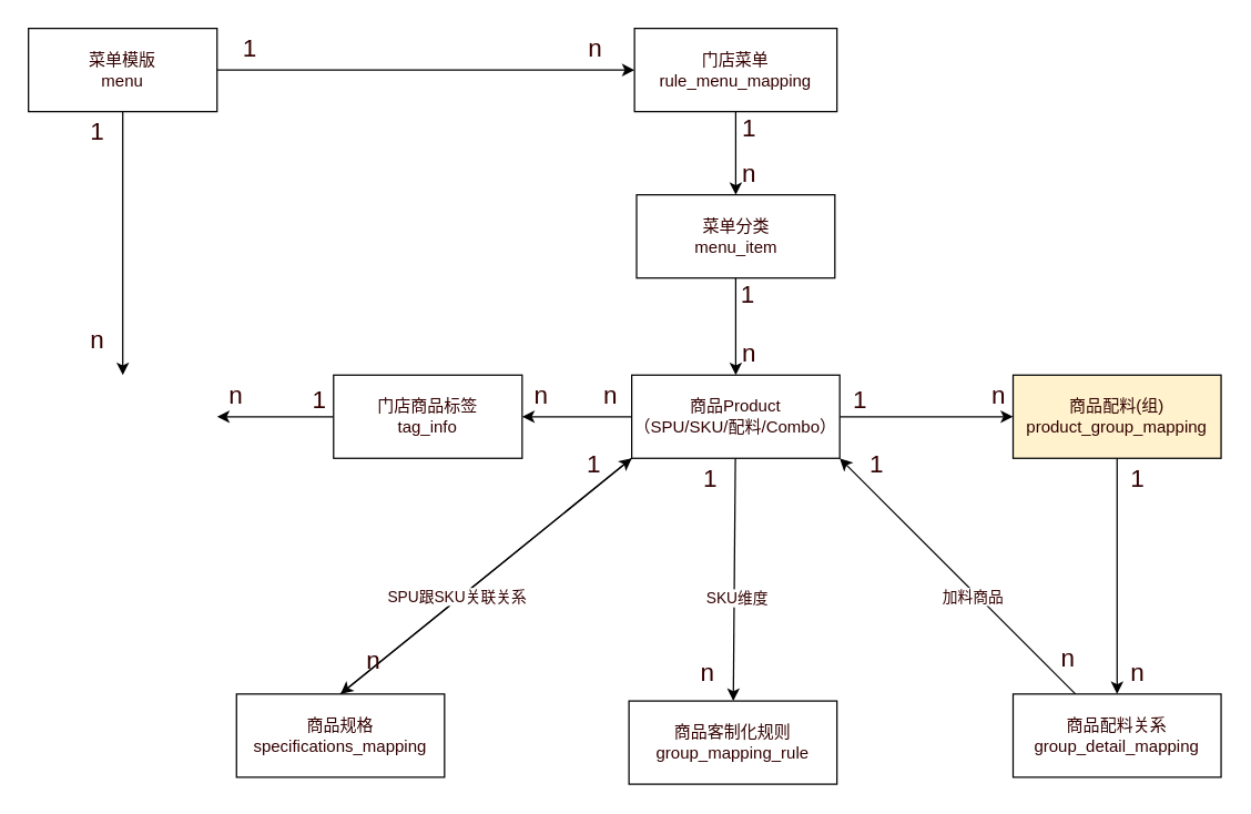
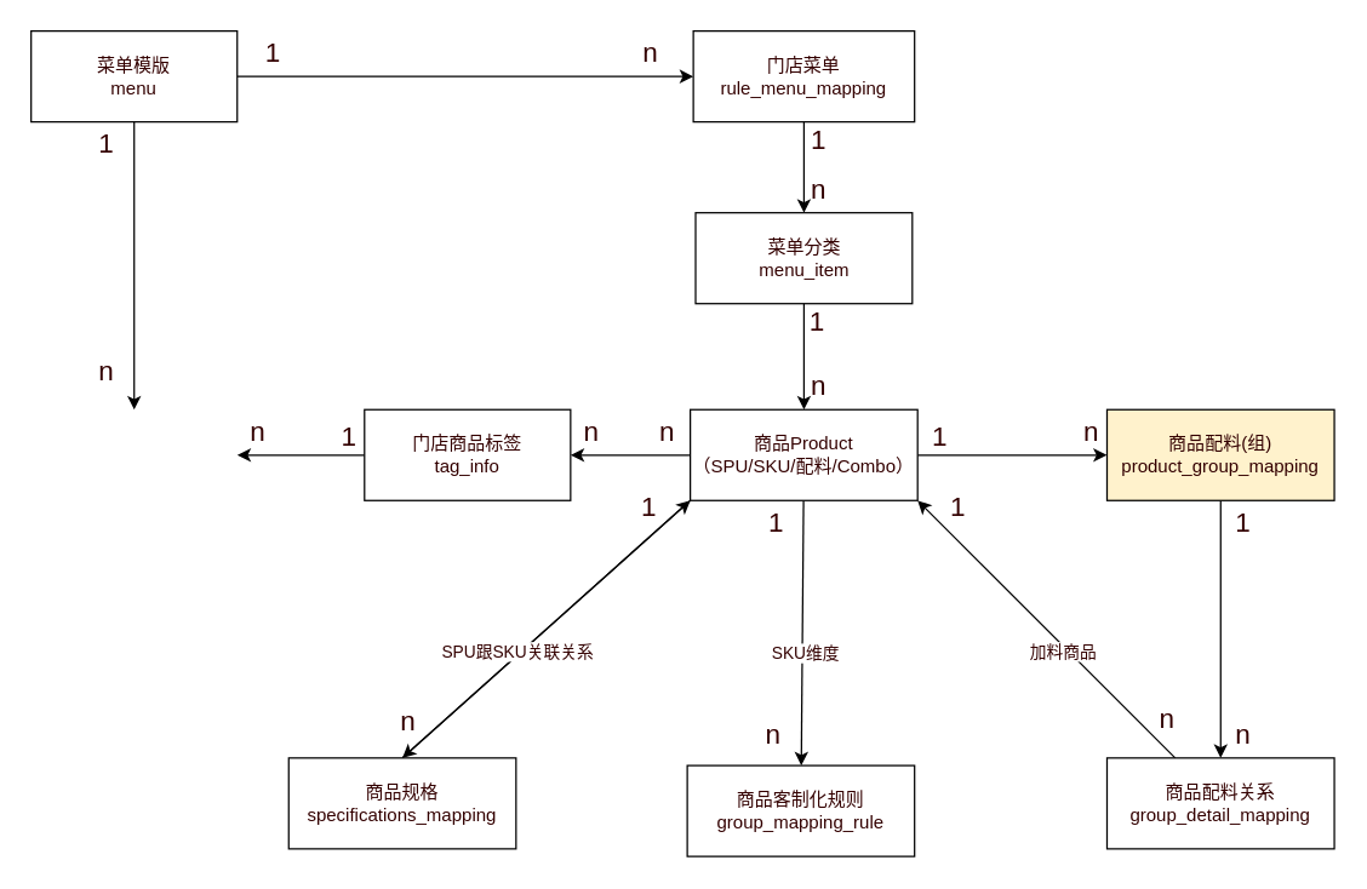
- <mxCell id="19" value="&lt;div&gt;商品规格&lt;br&gt;&lt;/div&gt;specifications_mapping" style="rounded=0;whiteSpace=wrap;html=1;fontColor=#330000;" parent="1" vertex="1"><mxGeometry x="170" y="500" width="150" height="60" as="geometry" /></mxCell>
+ <mxCell id="19" value="&lt;div&gt;商品规格&lt;br&gt;&lt;/div&gt;specifications_mapping" style="rounded=0;whiteSpace=wrap;html=1;fontColor=#330000;" parent="1" vertex="1"><mxGeometry x="190" y="500" width="150" height="60" as="geometry" /></mxCell>
